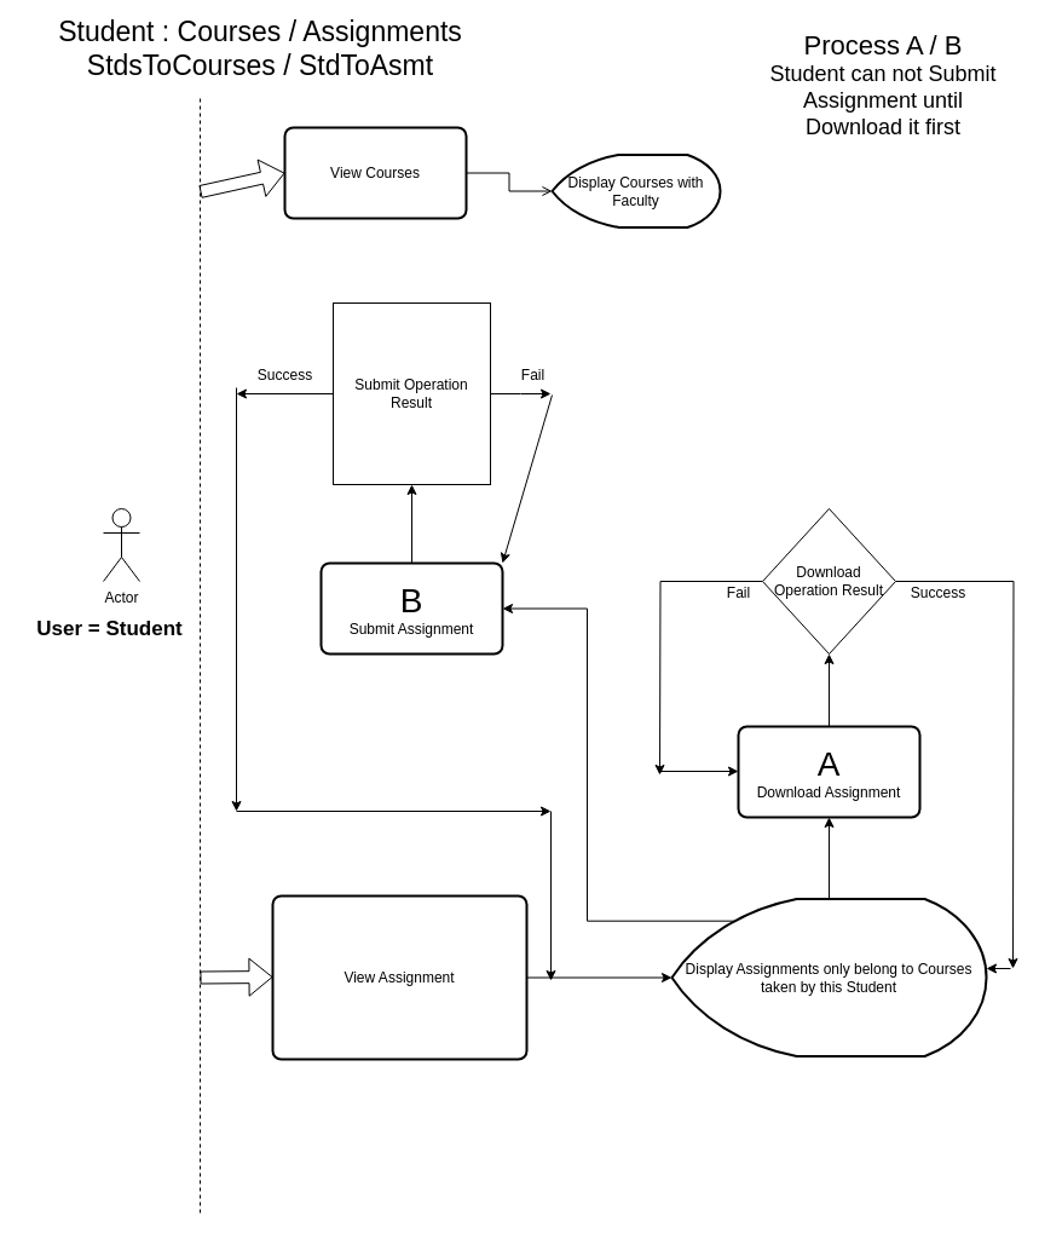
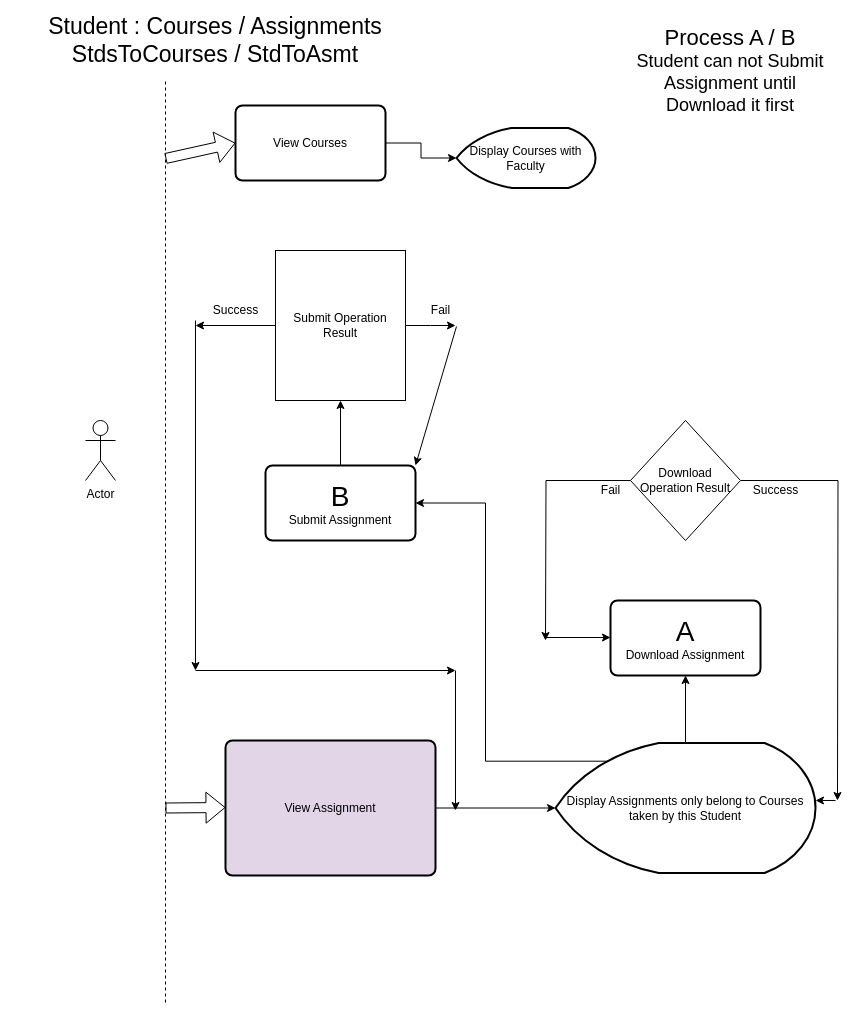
- <mxCell id="2" style="edgeStyle=orthogonalEdgeStyle;rounded=0;orthogonalLoop=1;jettySize=auto;html=1;entryX=0;entryY=0.5;entryDx=0;entryDy=0;entryPerimeter=0;endArrow=open;" parent="1" source="3" target="6" edge="1"><mxGeometry relative="1" as="geometry" /></mxCell>
+ <mxCell id="2" style="edgeStyle=orthogonalEdgeStyle;rounded=0;orthogonalLoop=1;jettySize=auto;html=1;entryX=0;entryY=0.5;entryDx=0;entryDy=0;entryPerimeter=0;" parent="1" source="3" target="6" edge="1"><mxGeometry relative="1" as="geometry" /></mxCell>
- <mxCell id="12" value="&lt;font style=&quot;font-size: 17px&quot;&gt;&lt;b&gt;User = Student&lt;/b&gt;&lt;/font&gt;" style="text;html=1;align=center;verticalAlign=middle;resizable=0;points=[];autosize=1;strokeColor=none;" vertex="1" parent="1"><mxGeometry x="20" y="510" width="140" height="20" as="geometry" /></mxCell>
- <mxCell id="16" style="edgeStyle=orthogonalEdgeStyle;rounded=0;orthogonalLoop=1;jettySize=auto;html=1;exitX=0.5;exitY=0;exitDx=0;exitDy=0;entryX=0.5;entryY=1;entryDx=0;entryDy=0;" edge="1" parent="1" source="17" target="20"><mxGeometry relative="1" as="geometry" /></mxCell>
- <mxCell id="5" value="View Assignment" style="rounded=1;whiteSpace=wrap;html=1;absoluteArcSize=1;arcSize=14;strokeWidth=2;" parent="1" vertex="1"><mxGeometry x="225" y="740" width="210" height="135" as="geometry" /></mxCell>
+ <mxCell id="5" value="View Assignment" style="rounded=1;whiteSpace=wrap;html=1;absoluteArcSize=1;arcSize=14;strokeWidth=2;fillColor=#e1d5e7;" parent="1" vertex="1"><mxGeometry x="225" y="740" width="210" height="135" as="geometry" /></mxCell>
